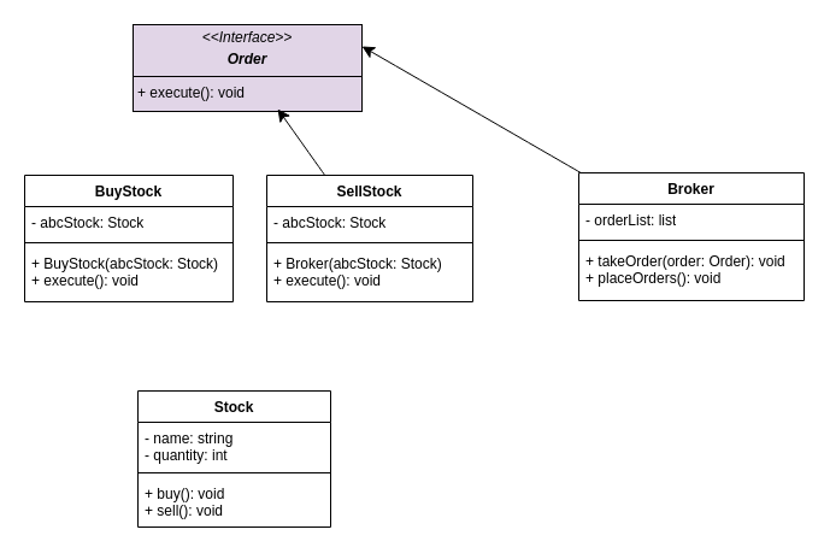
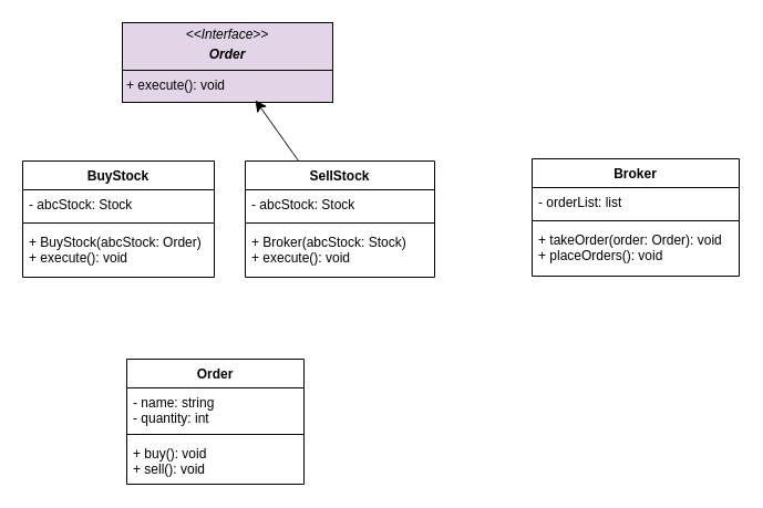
- <mxCell id="16" style="edgeStyle=none;curved=1;rounded=0;orthogonalLoop=1;jettySize=auto;html=1;entryX=1;entryY=0.25;entryDx=0;entryDy=0;fontSize=12;startSize=8;endSize=8;" edge="1" parent="1" source="17" target="2"><mxGeometry relative="1" as="geometry" /></mxCell>
- <mxCell id="6" value="+ BuyStock(abcStock: Stock)&lt;div&gt;+ execute(): void&lt;/div&gt;" style="text;strokeColor=none;fillColor=none;align=left;verticalAlign=top;spacingLeft=4;spacingRight=4;overflow=hidden;rotatable=0;points=[[0,0.5],[1,0.5]];portConstraint=eastwest;whiteSpace=wrap;html=1;" vertex="1" parent="3"><mxGeometry y="60" width="173" height="45" as="geometry" /></mxCell>
+ <mxCell id="6" value="+ BuyStock(abcStock: Order)&lt;div&gt;+ execute(): void&lt;/div&gt;" style="text;strokeColor=none;fillColor=none;align=left;verticalAlign=top;spacingLeft=4;spacingRight=4;overflow=hidden;rotatable=0;points=[[0,0.5],[1,0.5]];portConstraint=eastwest;whiteSpace=wrap;html=1;" vertex="1" parent="3"><mxGeometry y="60" width="173" height="45" as="geometry" /></mxCell>
- <mxCell id="12" value="Stock" style="swimlane;fontStyle=1;align=center;verticalAlign=top;childLayout=stackLayout;horizontal=1;startSize=26;horizontalStack=0;resizeParent=1;resizeParentMax=0;resizeLast=0;collapsible=1;marginBottom=0;whiteSpace=wrap;html=1;" vertex="1" parent="1"><mxGeometry x="114" y="324" width="160" height="113" as="geometry" /></mxCell>
+ <mxCell id="12" value="Order" style="swimlane;fontStyle=1;align=center;verticalAlign=top;childLayout=stackLayout;horizontal=1;startSize=26;horizontalStack=0;resizeParent=1;resizeParentMax=0;resizeLast=0;collapsible=1;marginBottom=0;whiteSpace=wrap;html=1;" vertex="1" parent="1"><mxGeometry x="114" y="324" width="160" height="113" as="geometry" /></mxCell>
